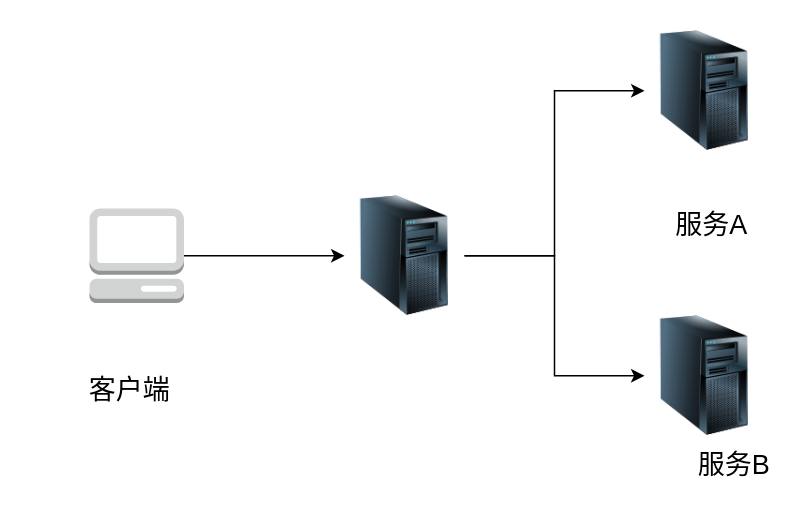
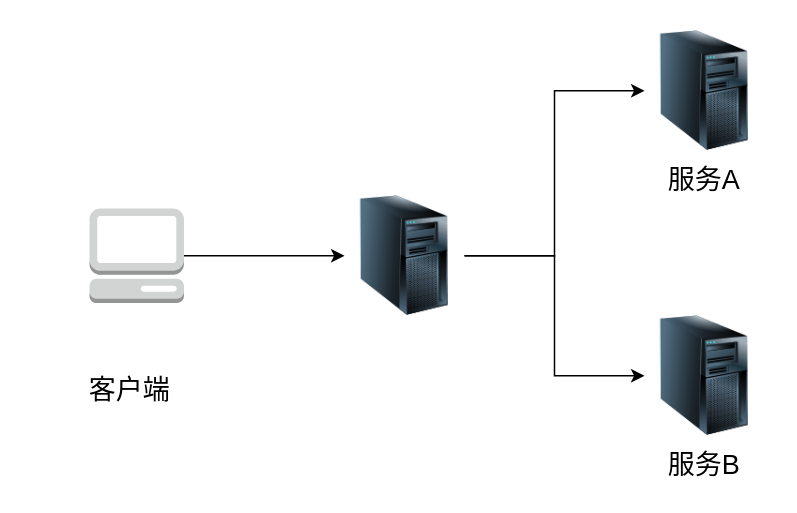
- <mxCell id="7" value="&lt;font style=&quot;font-size: 18px&quot;&gt;服务A&lt;/font&gt;" style="text;html=1;strokeColor=none;fillColor=none;align=center;verticalAlign=middle;whiteSpace=wrap;rounded=0;" vertex="1" parent="1"><mxGeometry x="444" y="140" width="60" height="20" as="geometry" /></mxCell>
+ <mxCell id="7" value="&lt;font style=&quot;font-size: 18px&quot;&gt;服务A&lt;/font&gt;" style="text;html=1;strokeColor=none;fillColor=none;align=center;verticalAlign=middle;whiteSpace=wrap;rounded=0;" vertex="1" parent="1"><mxGeometry x="439" y="110" width="60" height="20" as="geometry" /></mxCell>
- <mxCell id="8" value="&lt;font style=&quot;font-size: 18px&quot;&gt;服务B&lt;/font&gt;" style="text;html=1;strokeColor=none;fillColor=none;align=center;verticalAlign=middle;whiteSpace=wrap;rounded=0;" vertex="1" parent="1"><mxGeometry x="459" y="300" width="60" height="20" as="geometry" /></mxCell>
+ <mxCell id="8" value="&lt;font style=&quot;font-size: 18px&quot;&gt;服务B&lt;/font&gt;" style="text;html=1;strokeColor=none;fillColor=none;align=center;verticalAlign=middle;whiteSpace=wrap;rounded=0;" vertex="1" parent="1"><mxGeometry x="439" y="300" width="60" height="20" as="geometry" /></mxCell>
